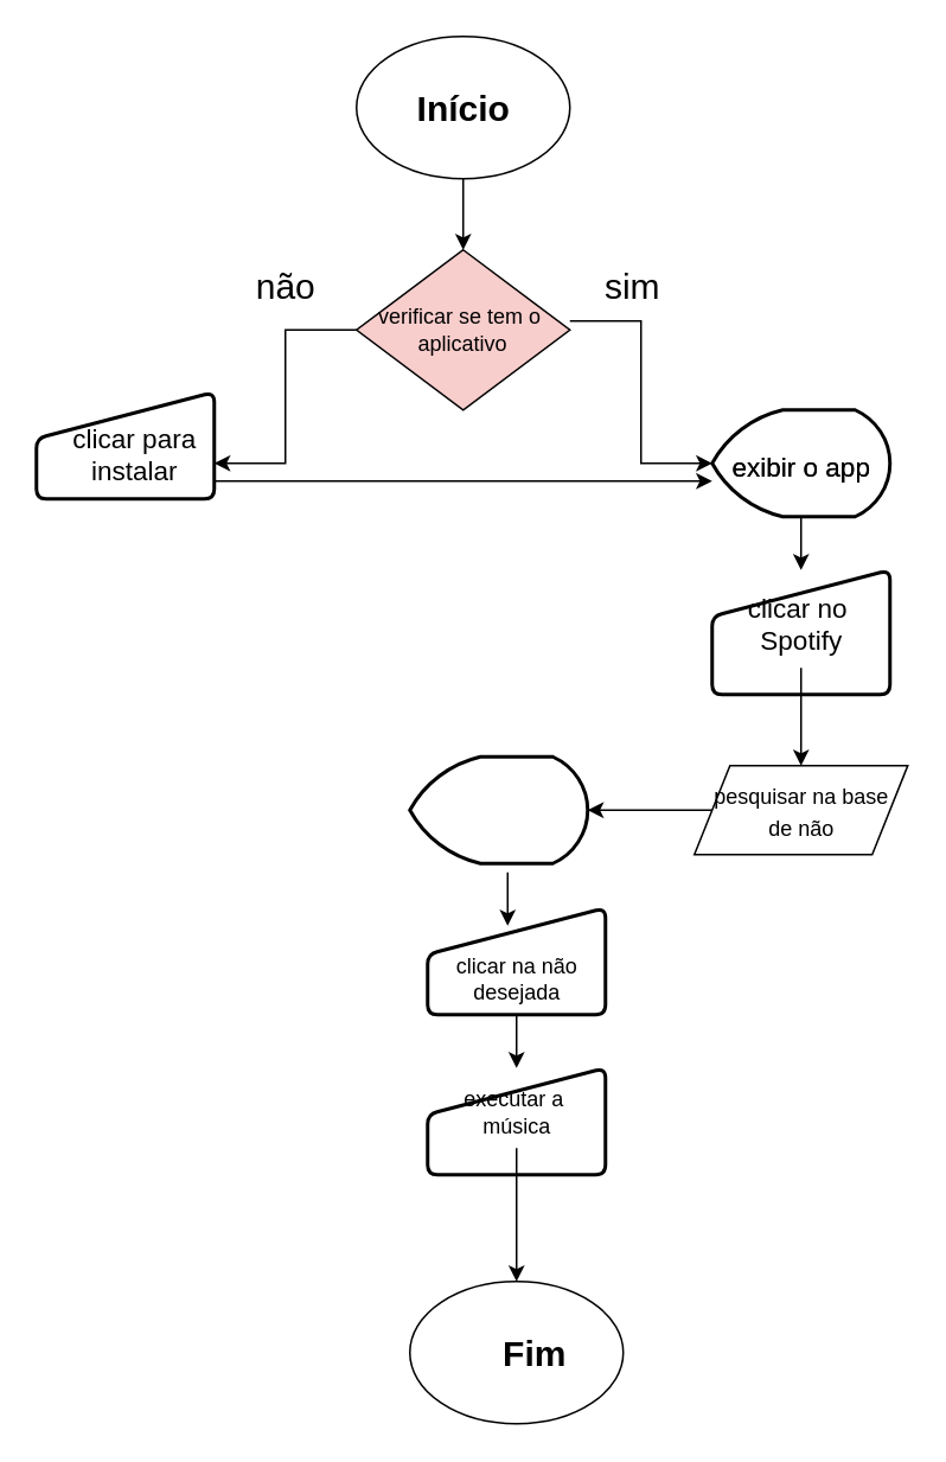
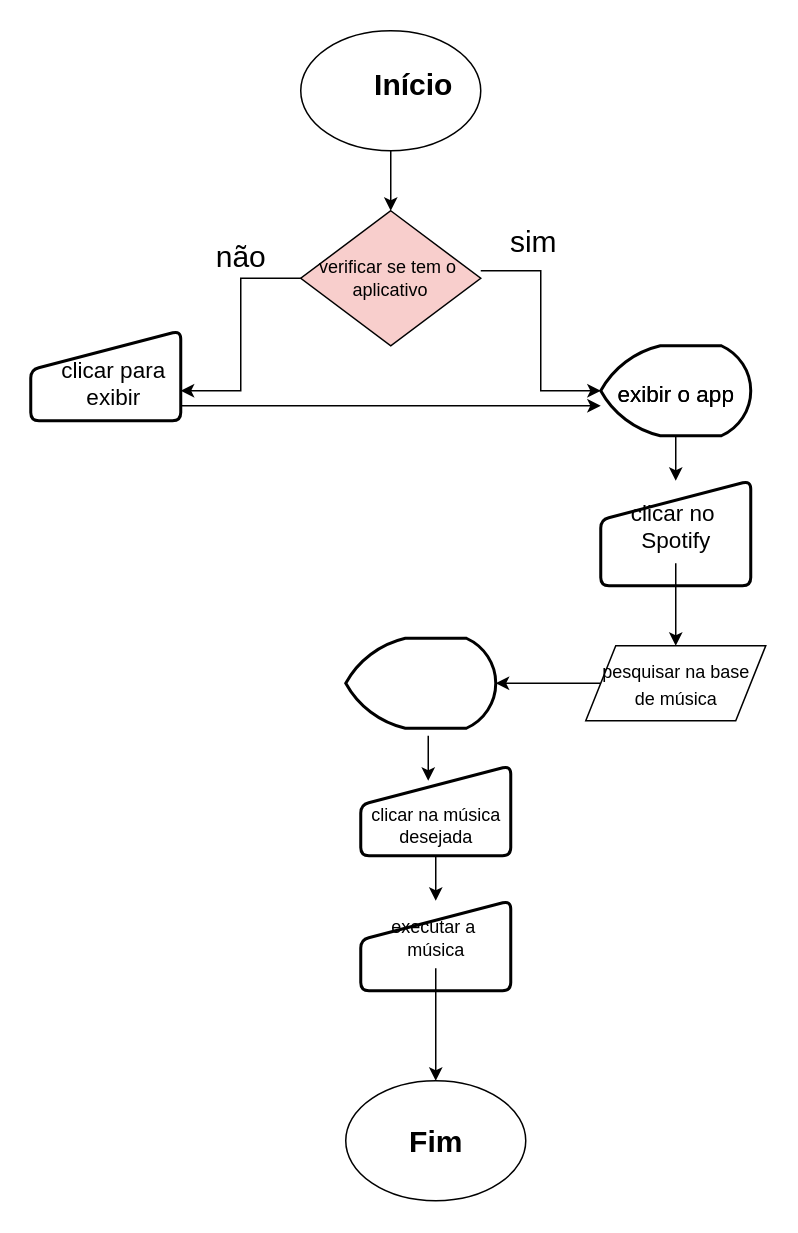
- <mxCell id="4" value="&lt;b&gt;&lt;font style=&quot;font-size: 20px;&quot;&gt;Início&lt;/font&gt;&lt;/b&gt;" style="text;html=1;resizable=0;autosize=1;align=center;verticalAlign=middle;points=[];fillColor=none;strokeColor=none;rounded=0;" vertex="1" parent="1"><mxGeometry x="220" y="40" width="80" height="40" as="geometry" /></mxCell>
+ <mxCell id="4" value="&lt;b&gt;&lt;font style=&quot;font-size: 20px;&quot;&gt;Início&lt;/font&gt;&lt;/b&gt;" style="text;html=1;resizable=0;autosize=1;align=center;verticalAlign=middle;points=[];fillColor=none;strokeColor=none;rounded=0;" vertex="1" parent="1"><mxGeometry x="235" y="35" width="80" height="40" as="geometry" /></mxCell>
- <mxCell id="9" value="não" style="text;html=1;resizable=0;autosize=1;align=center;verticalAlign=middle;points=[];fillColor=none;strokeColor=none;rounded=0;fontSize=20;" vertex="1" parent="1"><mxGeometry x="130" y="140" width="60" height="40" as="geometry" /></mxCell>
+ <mxCell id="9" value="não" style="text;html=1;resizable=0;autosize=1;align=center;verticalAlign=middle;points=[];fillColor=none;strokeColor=none;rounded=0;fontSize=20;" vertex="1" parent="1"><mxGeometry x="130" y="150" width="60" height="40" as="geometry" /></mxCell>
- <mxCell id="15" value="clicar para&lt;br&gt;instalar&lt;br&gt;" style="text;html=1;resizable=0;autosize=1;align=center;verticalAlign=middle;points=[];fillColor=none;strokeColor=none;rounded=0;fontSize=15;" vertex="1" parent="1"><mxGeometry x="30" y="230" width="90" height="50" as="geometry" /></mxCell>
+ <mxCell id="15" value="clicar para&lt;br&gt;exibir&lt;br&gt;" style="text;html=1;resizable=0;autosize=1;align=center;verticalAlign=middle;points=[];fillColor=none;strokeColor=none;rounded=0;fontSize=15;" vertex="1" parent="1"><mxGeometry x="30" y="230" width="90" height="50" as="geometry" /></mxCell>
- <mxCell id="21" value="&lt;font style=&quot;font-size: 12px;&quot;&gt;pesquisar na base &lt;br&gt;de não&lt;/font&gt;" style="text;html=1;resizable=0;autosize=1;align=center;verticalAlign=middle;points=[];fillColor=none;strokeColor=none;rounded=0;fontSize=15;" vertex="1" parent="1"><mxGeometry x="390" y="430" width="120" height="50" as="geometry" /></mxCell>
+ <mxCell id="21" value="&lt;font style=&quot;font-size: 12px;&quot;&gt;pesquisar na base &lt;br&gt;de música&lt;/font&gt;" style="text;html=1;resizable=0;autosize=1;align=center;verticalAlign=middle;points=[];fillColor=none;strokeColor=none;rounded=0;fontSize=15;" vertex="1" parent="1"><mxGeometry x="390" y="430" width="120" height="50" as="geometry" /></mxCell>
- <mxCell id="27" value="clicar na não&lt;br&gt;desejada" style="text;html=1;resizable=0;autosize=1;align=center;verticalAlign=middle;points=[];fillColor=none;strokeColor=none;rounded=0;fontSize=12;" vertex="1" parent="1"><mxGeometry x="235" y="530" width="110" height="40" as="geometry" /></mxCell>
+ <mxCell id="27" value="clicar na música&lt;br&gt;desejada" style="text;html=1;resizable=0;autosize=1;align=center;verticalAlign=middle;points=[];fillColor=none;strokeColor=none;rounded=0;fontSize=12;" vertex="1" parent="1"><mxGeometry x="235" y="530" width="110" height="40" as="geometry" /></mxCell>
- <mxCell id="32" value="&lt;b&gt;&lt;font style=&quot;font-size: 20px;&quot;&gt;Fim&lt;/font&gt;&lt;/b&gt;" style="text;html=1;resizable=0;autosize=1;align=center;verticalAlign=middle;points=[];fillColor=none;strokeColor=none;rounded=0;fontSize=12;" vertex="1" parent="1"><mxGeometry x="270" y="740" width="60" height="40" as="geometry" /></mxCell>
+ <mxCell id="32" value="&lt;b&gt;&lt;font style=&quot;font-size: 20px;&quot;&gt;Fim&lt;/font&gt;&lt;/b&gt;" style="text;html=1;resizable=0;autosize=1;align=center;verticalAlign=middle;points=[];fillColor=none;strokeColor=none;rounded=0;fontSize=12;" vertex="1" parent="1"><mxGeometry x="260" y="740" width="60" height="40" as="geometry" /></mxCell>
